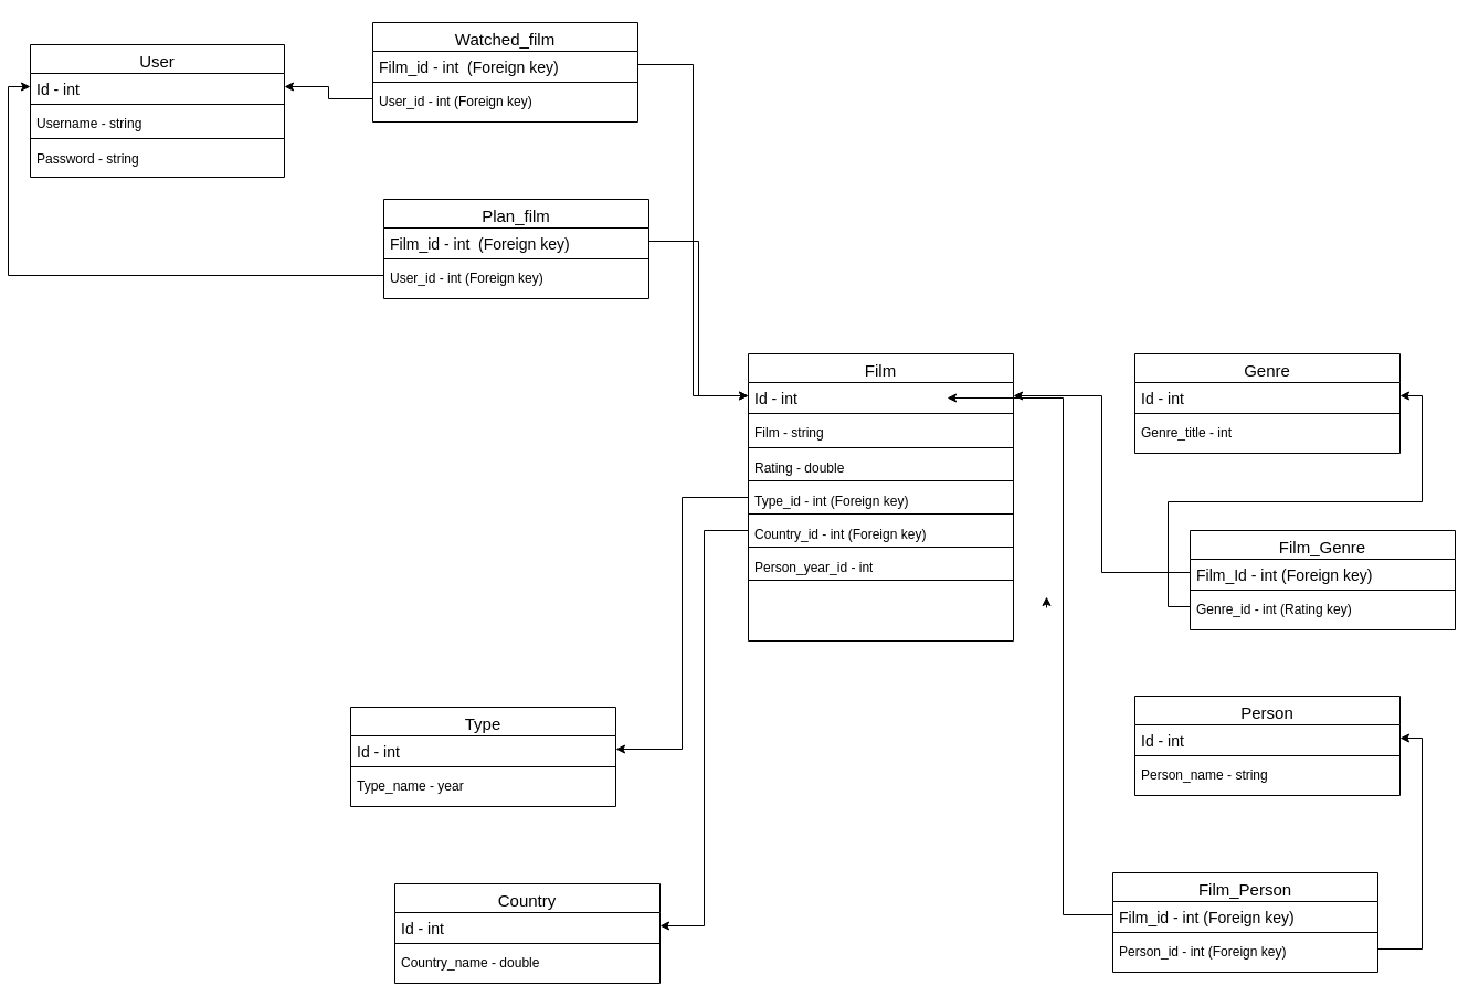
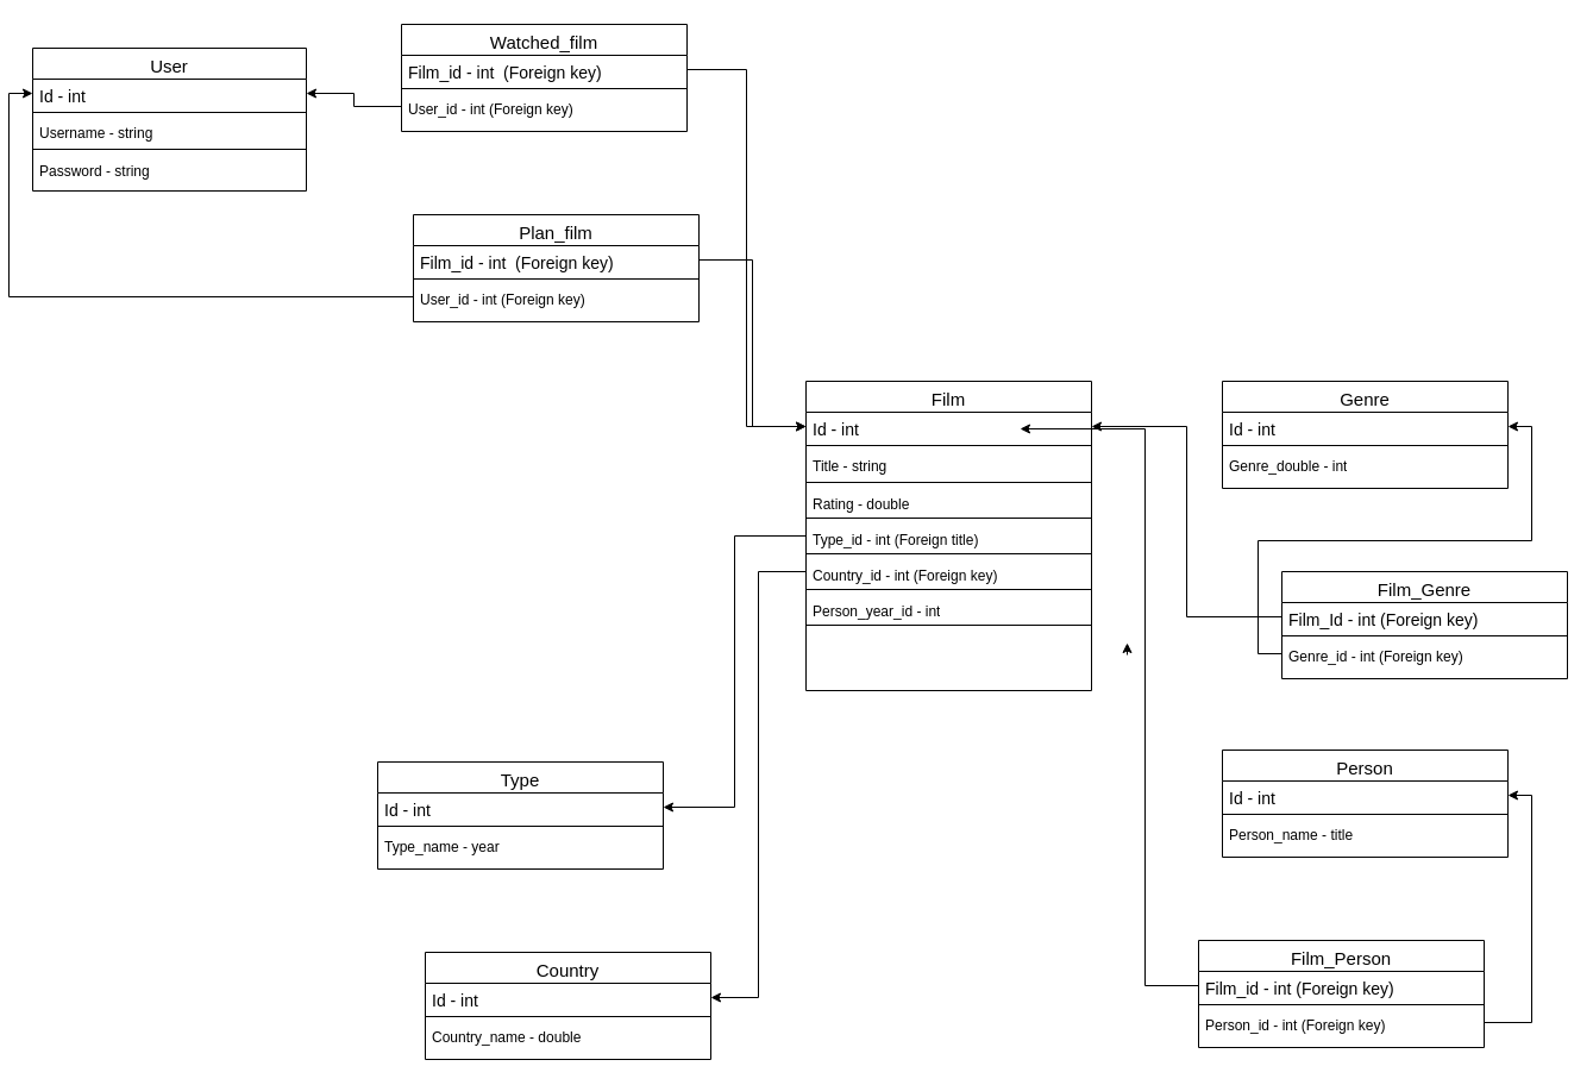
- <mxCell id="6" value="Film - string" style="text;strokeColor=none;fillColor=none;spacingLeft=4;spacingRight=4;overflow=hidden;rotatable=0;points=[[0,0.5],[1,0.5]];portConstraint=eastwest;fontSize=12;whiteSpace=wrap;html=1;" vertex="1" parent="3"><mxGeometry y="58" width="240" height="22" as="geometry" /></mxCell>
+ <mxCell id="6" value="Title - string" style="text;strokeColor=none;fillColor=none;spacingLeft=4;spacingRight=4;overflow=hidden;rotatable=0;points=[[0,0.5],[1,0.5]];portConstraint=eastwest;fontSize=12;whiteSpace=wrap;html=1;" vertex="1" parent="3"><mxGeometry y="58" width="240" height="22" as="geometry" /></mxCell>
- <mxCell id="23" value="Genre_title - int" style="text;strokeColor=none;fillColor=none;spacingLeft=4;spacingRight=4;overflow=hidden;rotatable=0;points=[[0,0.5],[1,0.5]];portConstraint=eastwest;fontSize=12;whiteSpace=wrap;html=1;" vertex="1" parent="20"><mxGeometry y="58" width="240" height="22" as="geometry" /></mxCell>
+ <mxCell id="23" value="Genre_double - int" style="text;strokeColor=none;fillColor=none;spacingLeft=4;spacingRight=4;overflow=hidden;rotatable=0;points=[[0,0.5],[1,0.5]];portConstraint=eastwest;fontSize=12;whiteSpace=wrap;html=1;" vertex="1" parent="20"><mxGeometry y="58" width="240" height="22" as="geometry" /></mxCell>
- <mxCell id="10" value="Type_id - int (Foreign key)" style="text;strokeColor=none;fillColor=none;spacingLeft=4;spacingRight=4;overflow=hidden;rotatable=0;points=[[0,0.5],[1,0.5]];portConstraint=eastwest;fontSize=12;whiteSpace=wrap;html=1;" vertex="1" parent="3"><mxGeometry y="120" width="240" height="20" as="geometry" /></mxCell>
+ <mxCell id="10" value="Type_id - int (Foreign title)" style="text;strokeColor=none;fillColor=none;spacingLeft=4;spacingRight=4;overflow=hidden;rotatable=0;points=[[0,0.5],[1,0.5]];portConstraint=eastwest;fontSize=12;whiteSpace=wrap;html=1;" vertex="1" parent="3"><mxGeometry y="120" width="240" height="20" as="geometry" /></mxCell>
- <mxCell id="19" value="Genre_id - int (Rating key)" style="text;strokeColor=none;fillColor=none;spacingLeft=4;spacingRight=4;overflow=hidden;rotatable=0;points=[[0,0.5],[1,0.5]];portConstraint=eastwest;fontSize=12;whiteSpace=wrap;html=1;" vertex="1" parent="16"><mxGeometry y="58" width="240" height="22" as="geometry" /></mxCell>
+ <mxCell id="19" value="Genre_id - int (Foreign key)" style="text;strokeColor=none;fillColor=none;spacingLeft=4;spacingRight=4;overflow=hidden;rotatable=0;points=[[0,0.5],[1,0.5]];portConstraint=eastwest;fontSize=12;whiteSpace=wrap;html=1;" vertex="1" parent="16"><mxGeometry y="58" width="240" height="22" as="geometry" /></mxCell>
- <mxCell id="27" value="Person_name - string" style="text;strokeColor=none;fillColor=none;spacingLeft=4;spacingRight=4;overflow=hidden;rotatable=0;points=[[0,0.5],[1,0.5]];portConstraint=eastwest;fontSize=12;whiteSpace=wrap;html=1;" vertex="1" parent="24"><mxGeometry y="58" width="240" height="22" as="geometry" /></mxCell>
+ <mxCell id="27" value="Person_name - title" style="text;strokeColor=none;fillColor=none;spacingLeft=4;spacingRight=4;overflow=hidden;rotatable=0;points=[[0,0.5],[1,0.5]];portConstraint=eastwest;fontSize=12;whiteSpace=wrap;html=1;" vertex="1" parent="24"><mxGeometry y="58" width="240" height="22" as="geometry" /></mxCell>
